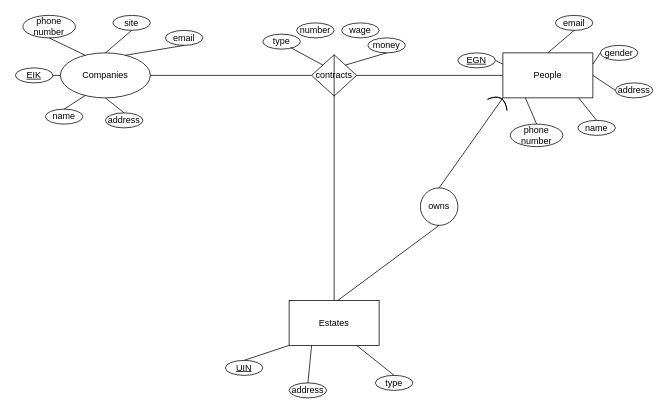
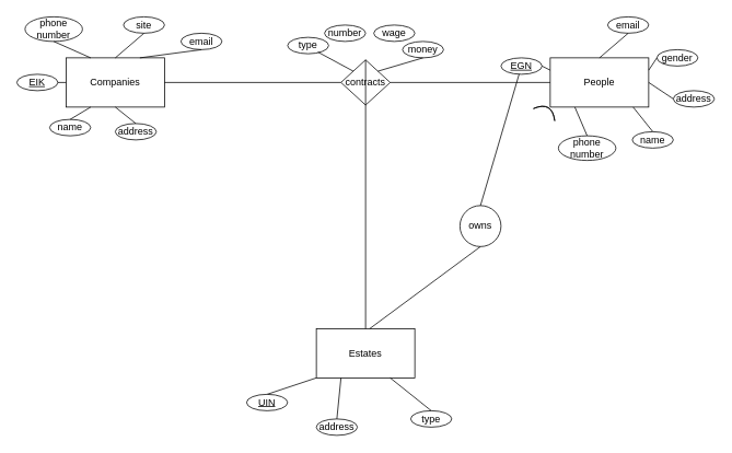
- <mxCell id="2" value="Companies" style="ellipse;whiteSpace=wrap;html=1;" parent="1" vertex="1"><mxGeometry x="80" y="70" width="120" height="60" as="geometry" /></mxCell>
+ <mxCell id="2" value="Companies" style="rounded=0;whiteSpace=wrap;html=1;" parent="1" vertex="1"><mxGeometry x="80" y="70" width="120" height="60" as="geometry" /></mxCell>
- <mxCell id="47" value="" style="endArrow=none;html=1;rounded=0;exitX=0.5;exitY=0;exitDx=0;exitDy=0;entryX=0;entryY=1;entryDx=0;entryDy=0;" parent="1" source="36" target="3" edge="1"><mxGeometry width="50" height="50" relative="1" as="geometry"><mxPoint x="585" y="250" as="sourcePoint" /><mxPoint x="660" y="135" as="targetPoint" /></mxGeometry></mxCell>
+ <mxCell id="47" value="" style="endArrow=none;html=1;rounded=0;exitX=0.5;exitY=0;exitDx=0;exitDy=0;" parent="1" source="36" target="6" edge="1"><mxGeometry width="50" height="50" relative="1" as="geometry"><mxPoint x="585" y="250" as="sourcePoint" /><mxPoint x="660" y="135" as="targetPoint" /></mxGeometry></mxCell>
